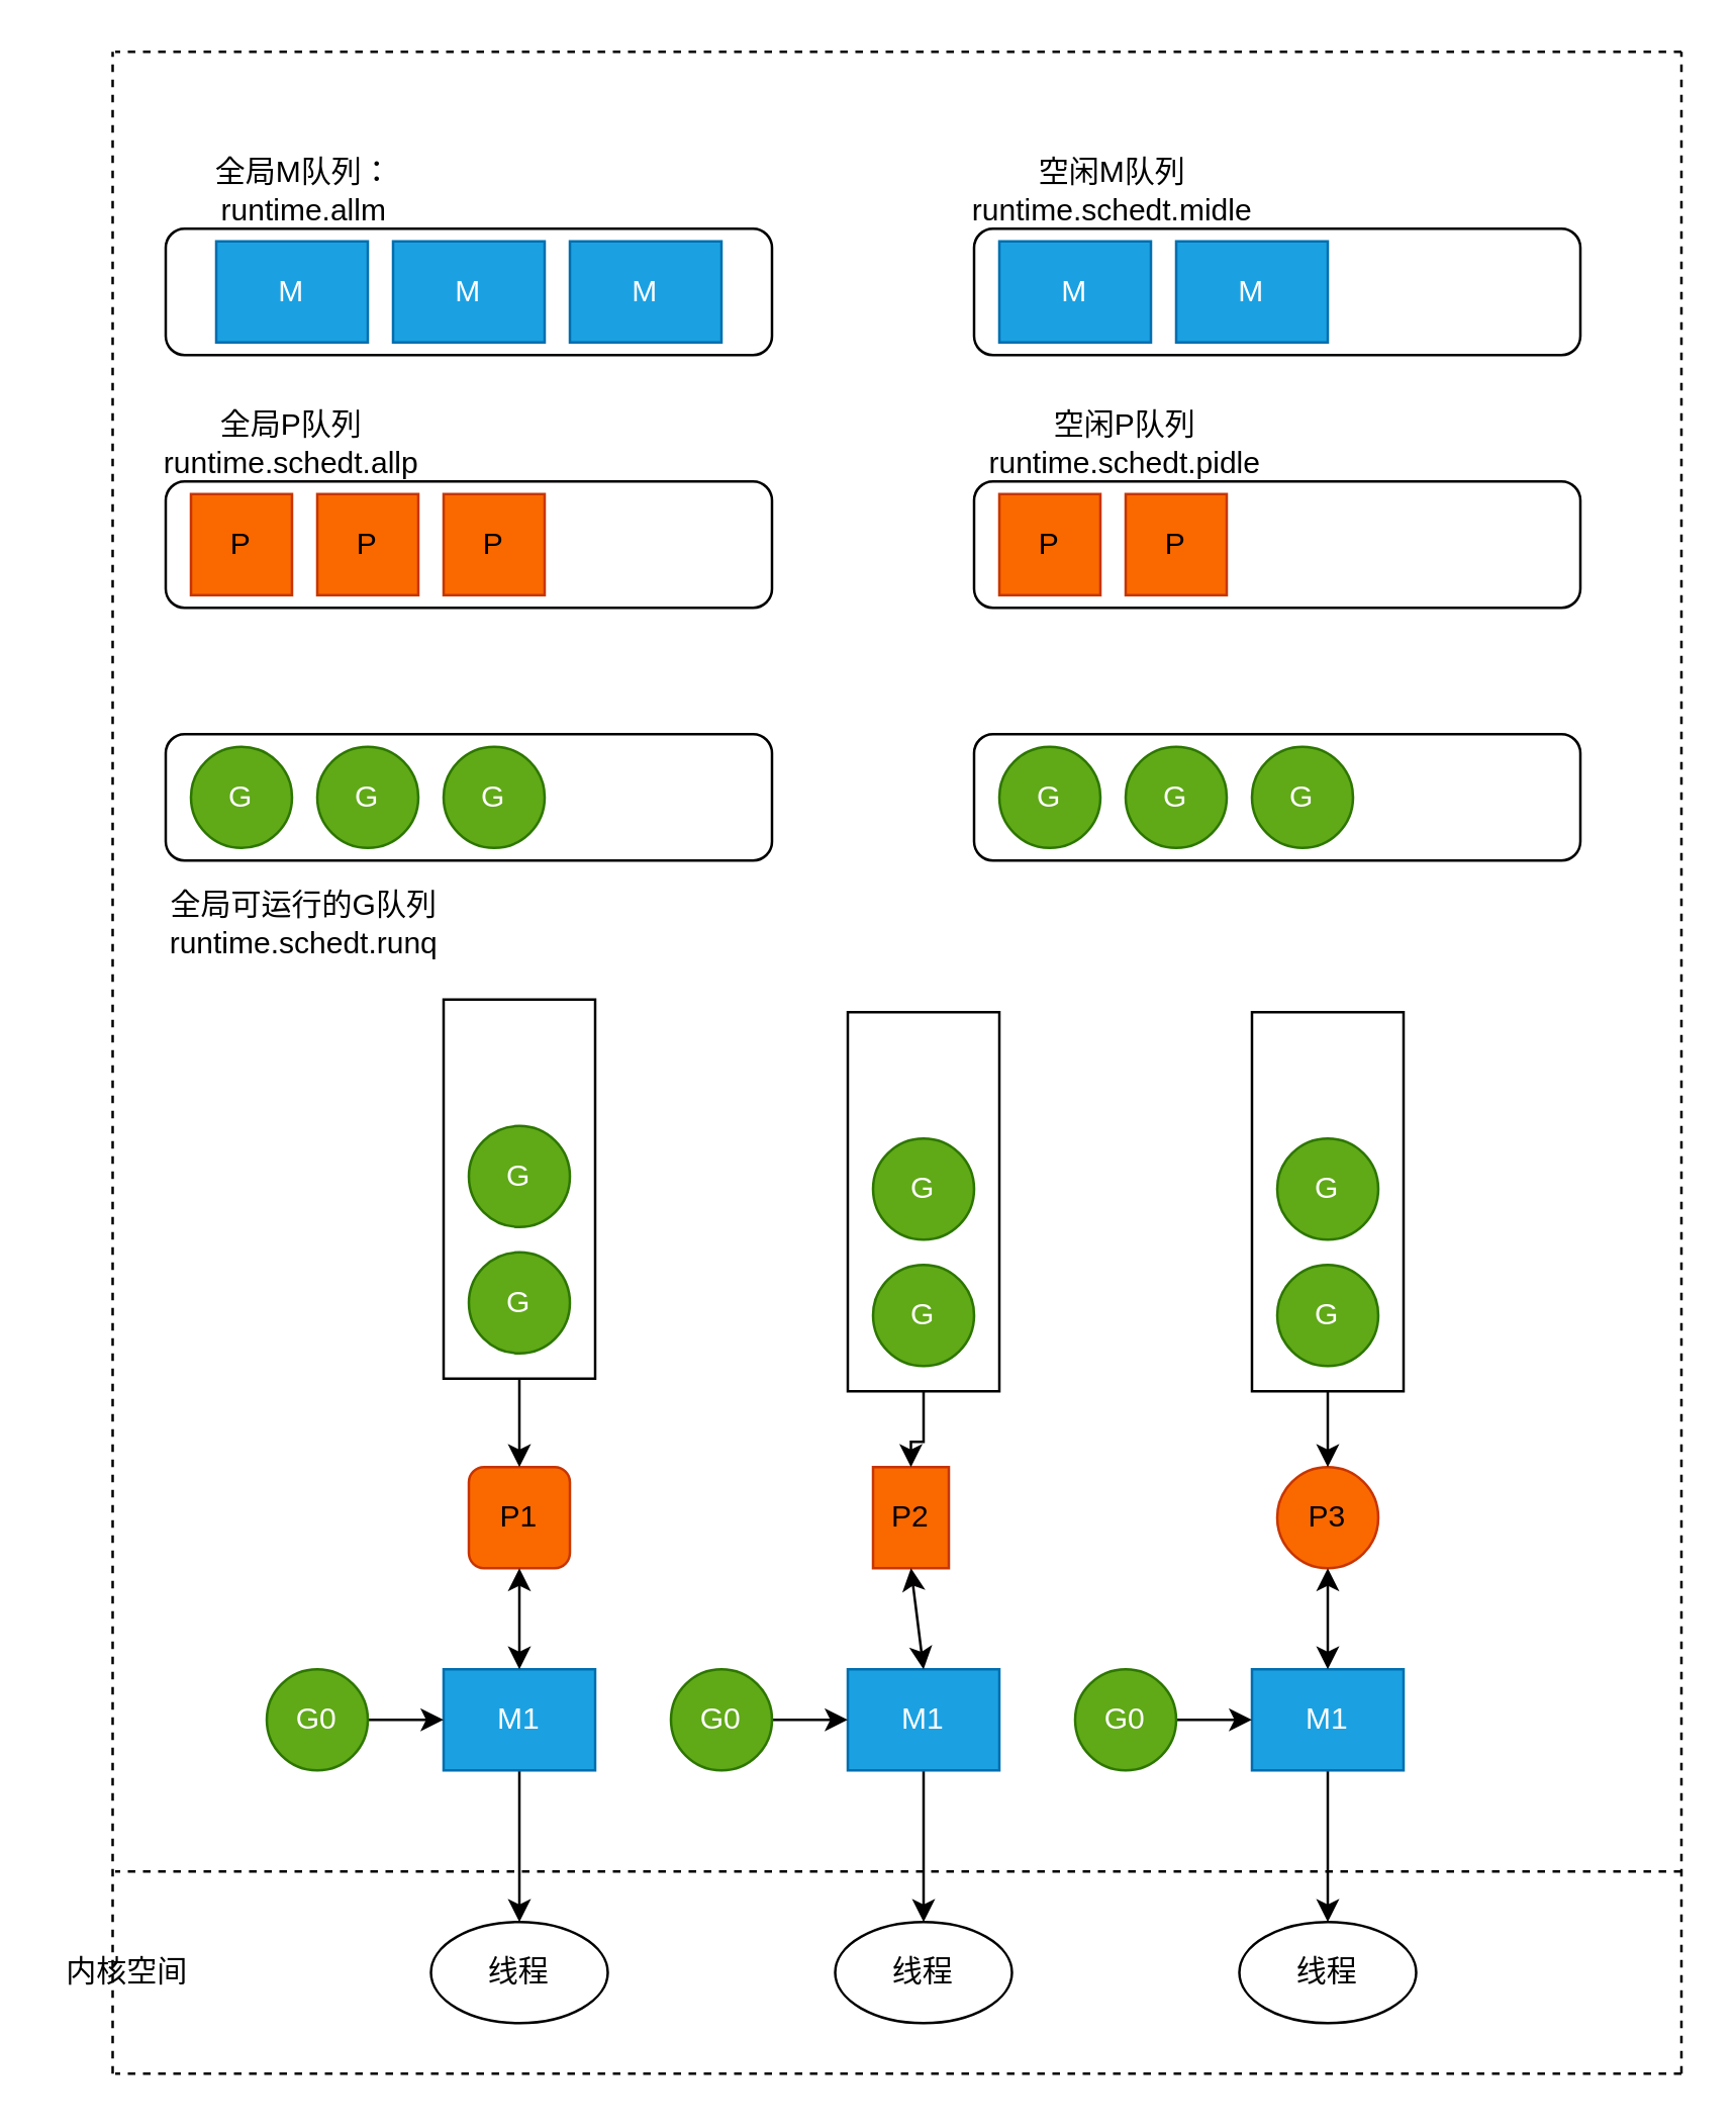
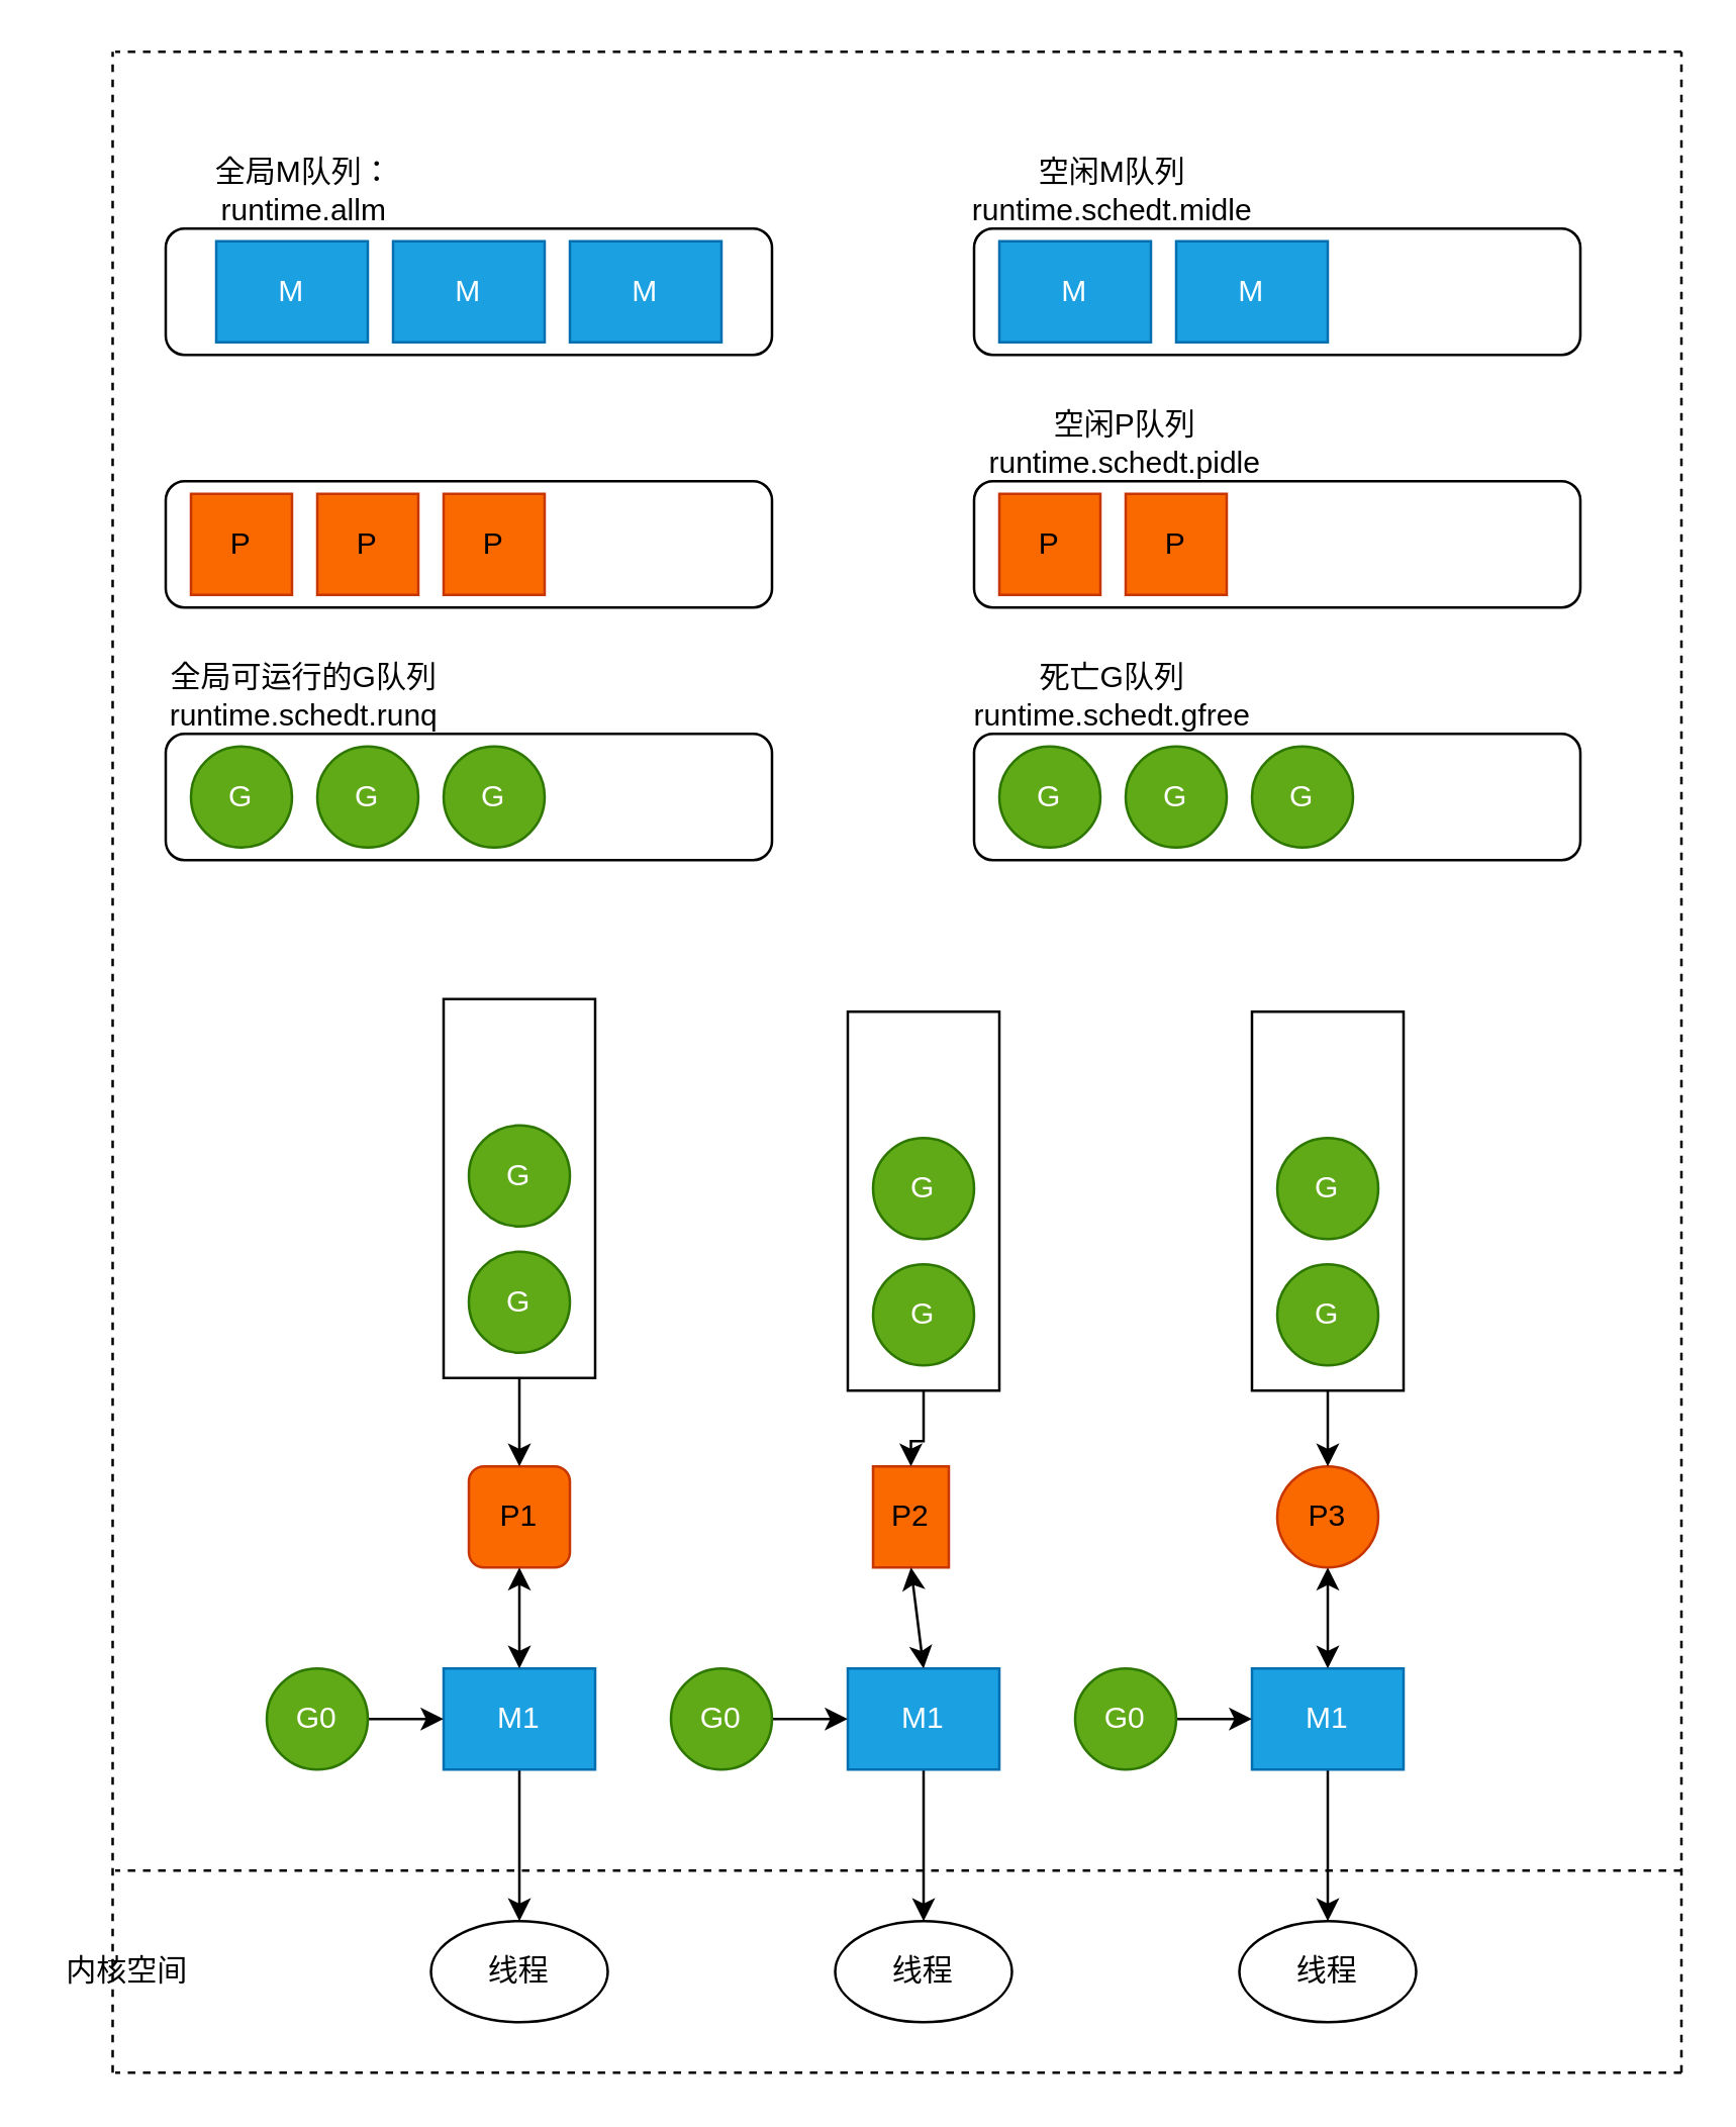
- <mxCell id="10" value="&lt;font face=&quot;Helvetica&quot;&gt;全局P队列&lt;br&gt;runtime.schedt.allp&lt;/font&gt;" style="text;html=1;strokeColor=none;fillColor=none;align=center;verticalAlign=middle;whiteSpace=wrap;rounded=0;" parent="1" vertex="1"><mxGeometry x="65" y="160" width="100" height="30" as="geometry" /></mxCell>
+ <mxCell id="29" value="&lt;font face=&quot;Helvetica&quot;&gt;死亡G队列&lt;br&gt;runtime.schedt.gfree&lt;/font&gt;" style="text;html=1;strokeColor=none;fillColor=none;align=center;verticalAlign=middle;whiteSpace=wrap;rounded=0;" parent="1" vertex="1"><mxGeometry x="385" y="260" width="110" height="30" as="geometry" /></mxCell>
- <mxCell id="24" value="&lt;font face=&quot;Helvetica&quot;&gt;全局可运行的G队列&lt;br&gt;runtime.schedt.runq&lt;/font&gt;" style="text;html=1;strokeColor=none;fillColor=none;align=center;verticalAlign=middle;whiteSpace=wrap;rounded=0;" parent="1" vertex="1"><mxGeometry x="65" y="350" width="110" height="30" as="geometry" /></mxCell>
+ <mxCell id="24" value="&lt;font face=&quot;Helvetica&quot;&gt;全局可运行的G队列&lt;br&gt;runtime.schedt.runq&lt;/font&gt;" style="text;html=1;strokeColor=none;fillColor=none;align=center;verticalAlign=middle;whiteSpace=wrap;rounded=0;" parent="1" vertex="1"><mxGeometry x="65" y="260" width="110" height="30" as="geometry" /></mxCell>
